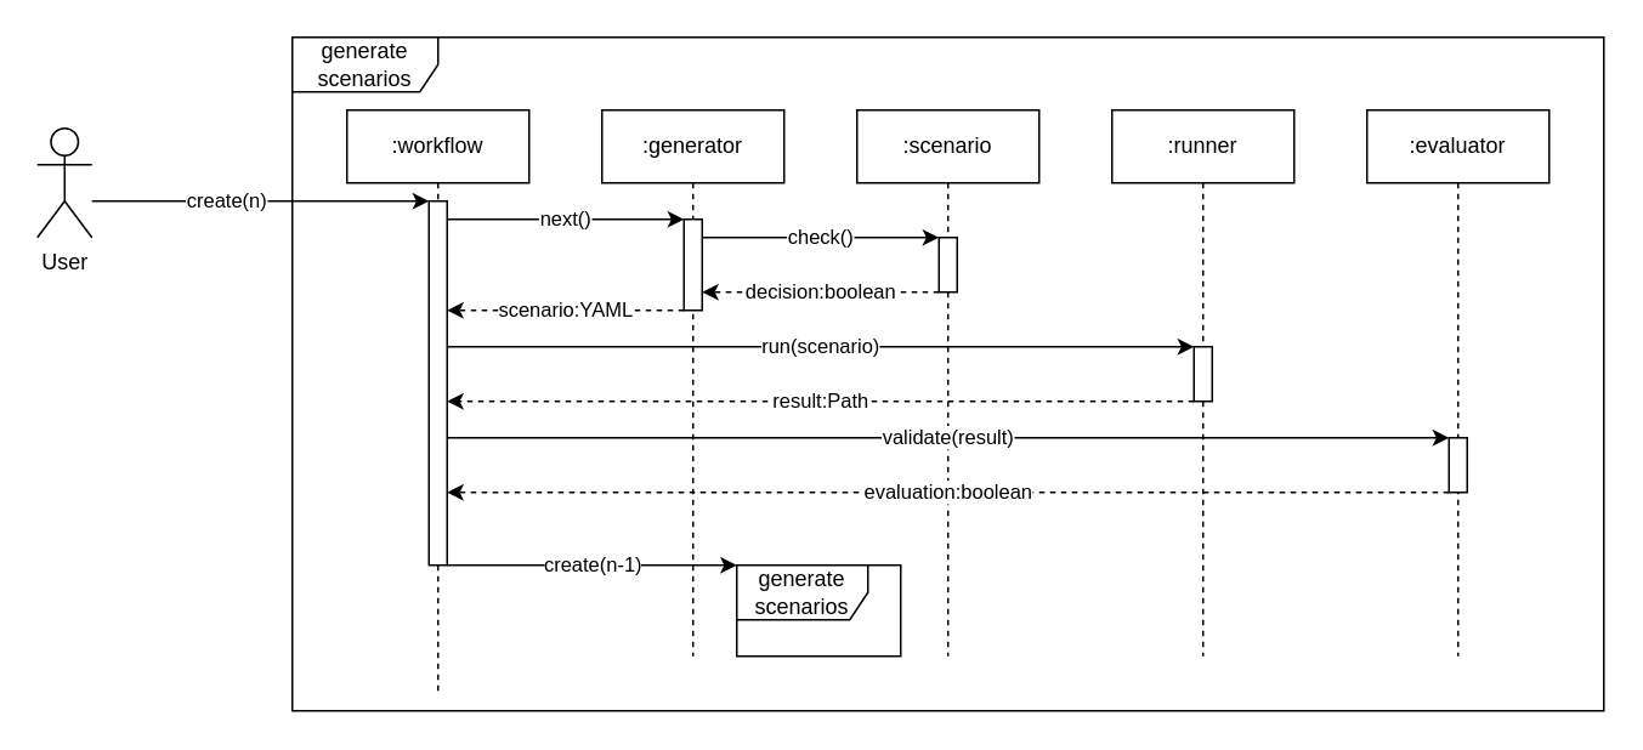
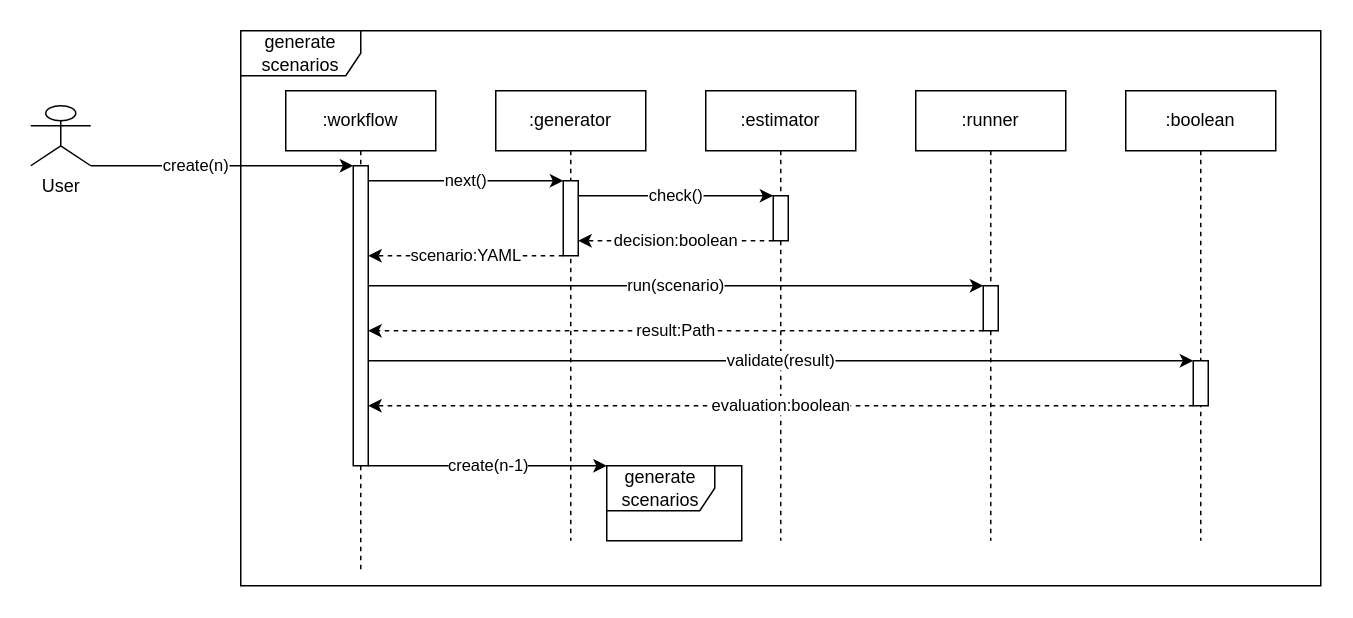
- <mxCell id="9" value=":scenario" style="shape=umlLifeline;perimeter=lifelinePerimeter;whiteSpace=wrap;html=1;container=1;dropTarget=0;collapsible=0;recursiveResize=0;outlineConnect=0;portConstraint=eastwest;newEdgeStyle={&quot;edgeStyle&quot;:&quot;elbowEdgeStyle&quot;,&quot;elbow&quot;:&quot;vertical&quot;,&quot;curved&quot;:0,&quot;rounded&quot;:0};" vertex="1" parent="1"><mxGeometry x="470" y="60" width="100" height="300" as="geometry" /></mxCell>
+ <mxCell id="9" value=":estimator" style="shape=umlLifeline;perimeter=lifelinePerimeter;whiteSpace=wrap;html=1;container=1;dropTarget=0;collapsible=0;recursiveResize=0;outlineConnect=0;portConstraint=eastwest;newEdgeStyle={&quot;edgeStyle&quot;:&quot;elbowEdgeStyle&quot;,&quot;elbow&quot;:&quot;vertical&quot;,&quot;curved&quot;:0,&quot;rounded&quot;:0};" vertex="1" parent="1"><mxGeometry x="470" y="60" width="100" height="300" as="geometry" /></mxCell>
- <mxCell id="13" value=":evaluator" style="shape=umlLifeline;perimeter=lifelinePerimeter;whiteSpace=wrap;html=1;container=1;dropTarget=0;collapsible=0;recursiveResize=0;outlineConnect=0;portConstraint=eastwest;newEdgeStyle={&quot;edgeStyle&quot;:&quot;elbowEdgeStyle&quot;,&quot;elbow&quot;:&quot;vertical&quot;,&quot;curved&quot;:0,&quot;rounded&quot;:0};" vertex="1" parent="1"><mxGeometry x="750" y="60" width="100" height="300" as="geometry" /></mxCell>
+ <mxCell id="13" value=":boolean" style="shape=umlLifeline;perimeter=lifelinePerimeter;whiteSpace=wrap;html=1;container=1;dropTarget=0;collapsible=0;recursiveResize=0;outlineConnect=0;portConstraint=eastwest;newEdgeStyle={&quot;edgeStyle&quot;:&quot;elbowEdgeStyle&quot;,&quot;elbow&quot;:&quot;vertical&quot;,&quot;curved&quot;:0,&quot;rounded&quot;:0};" vertex="1" parent="1"><mxGeometry x="750" y="60" width="100" height="300" as="geometry" /></mxCell>
- <mxCell id="3" value="User" style="shape=umlActor;verticalLabelPosition=bottom;verticalAlign=top;html=1;outlineConnect=0;" vertex="1" parent="1"><mxGeometry x="20" y="70" width="30" height="60" as="geometry" /></mxCell>
+ <mxCell id="3" value="User" style="shape=umlActor;verticalLabelPosition=bottom;verticalAlign=top;html=1;outlineConnect=0;" vertex="1" parent="1"><mxGeometry x="20" y="70" width="40" height="40" as="geometry" /></mxCell>
